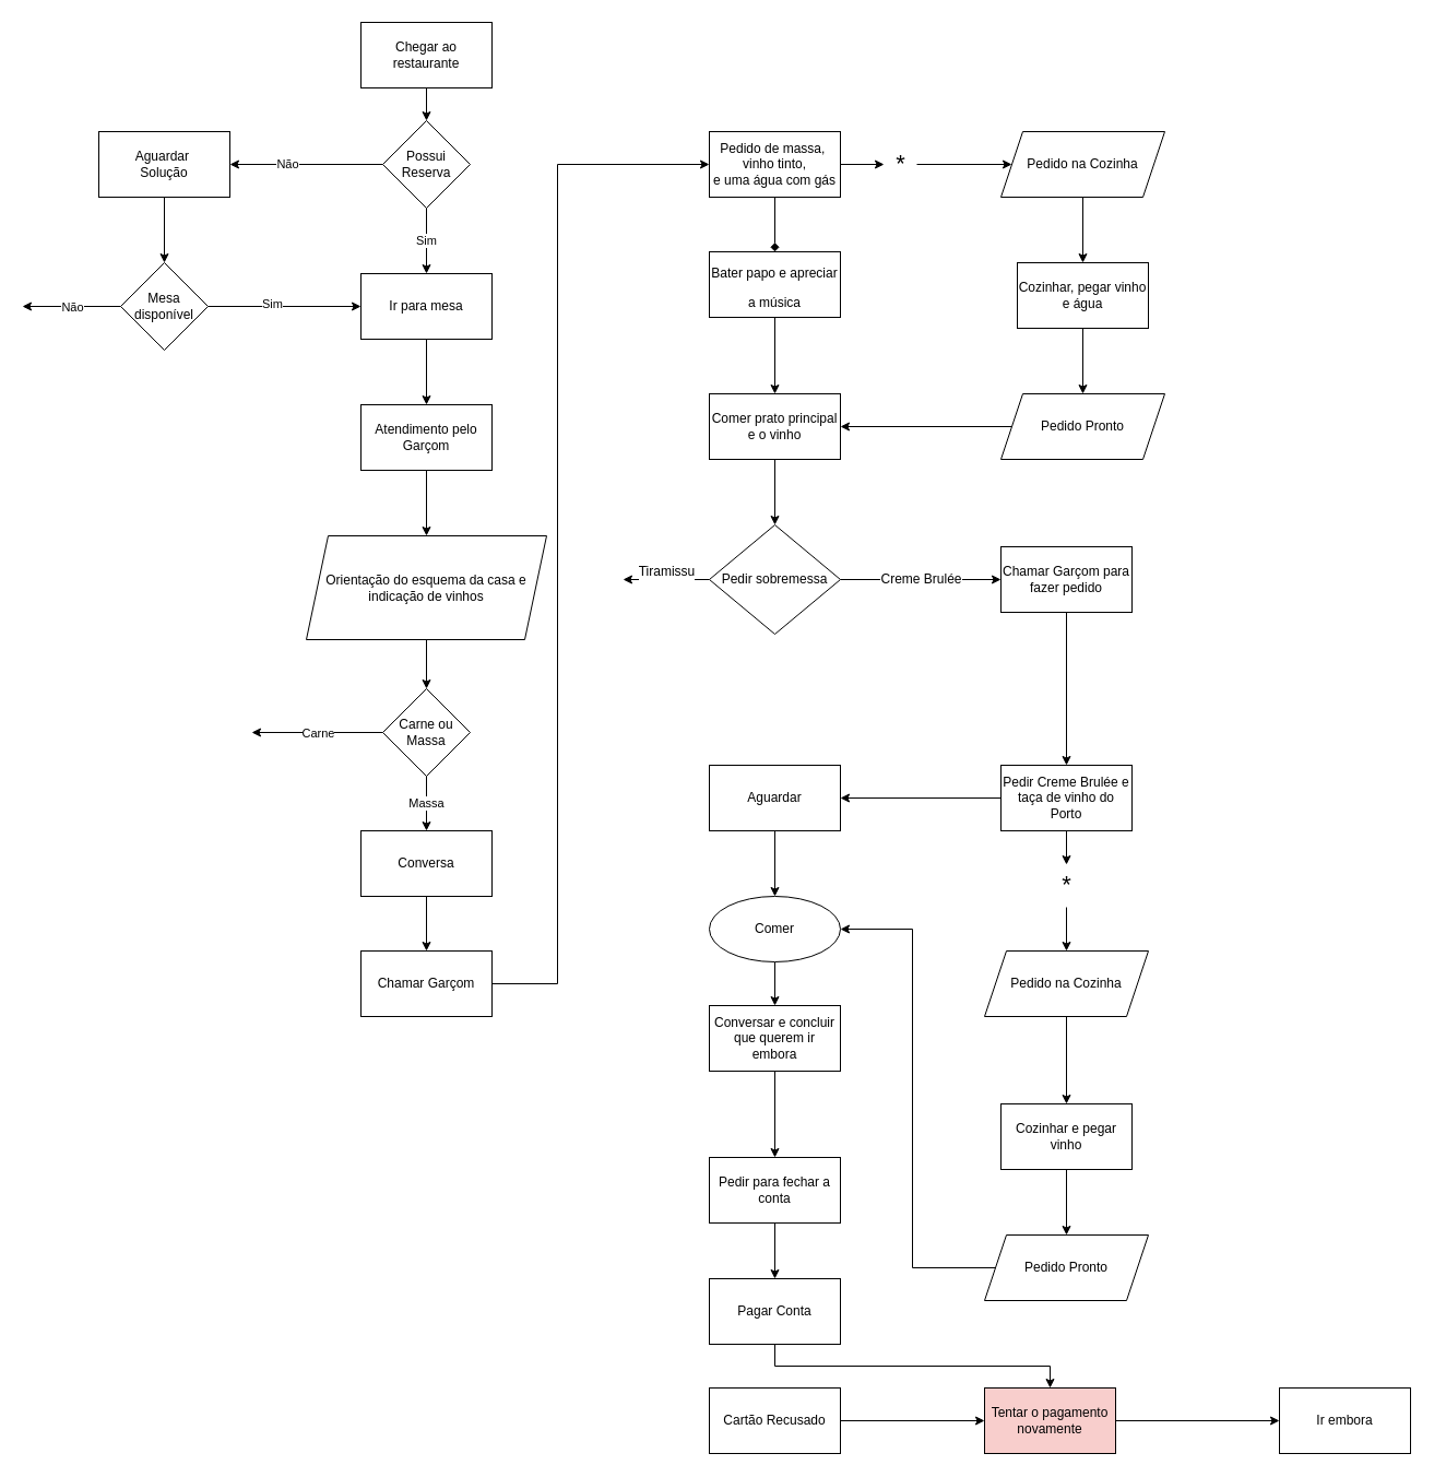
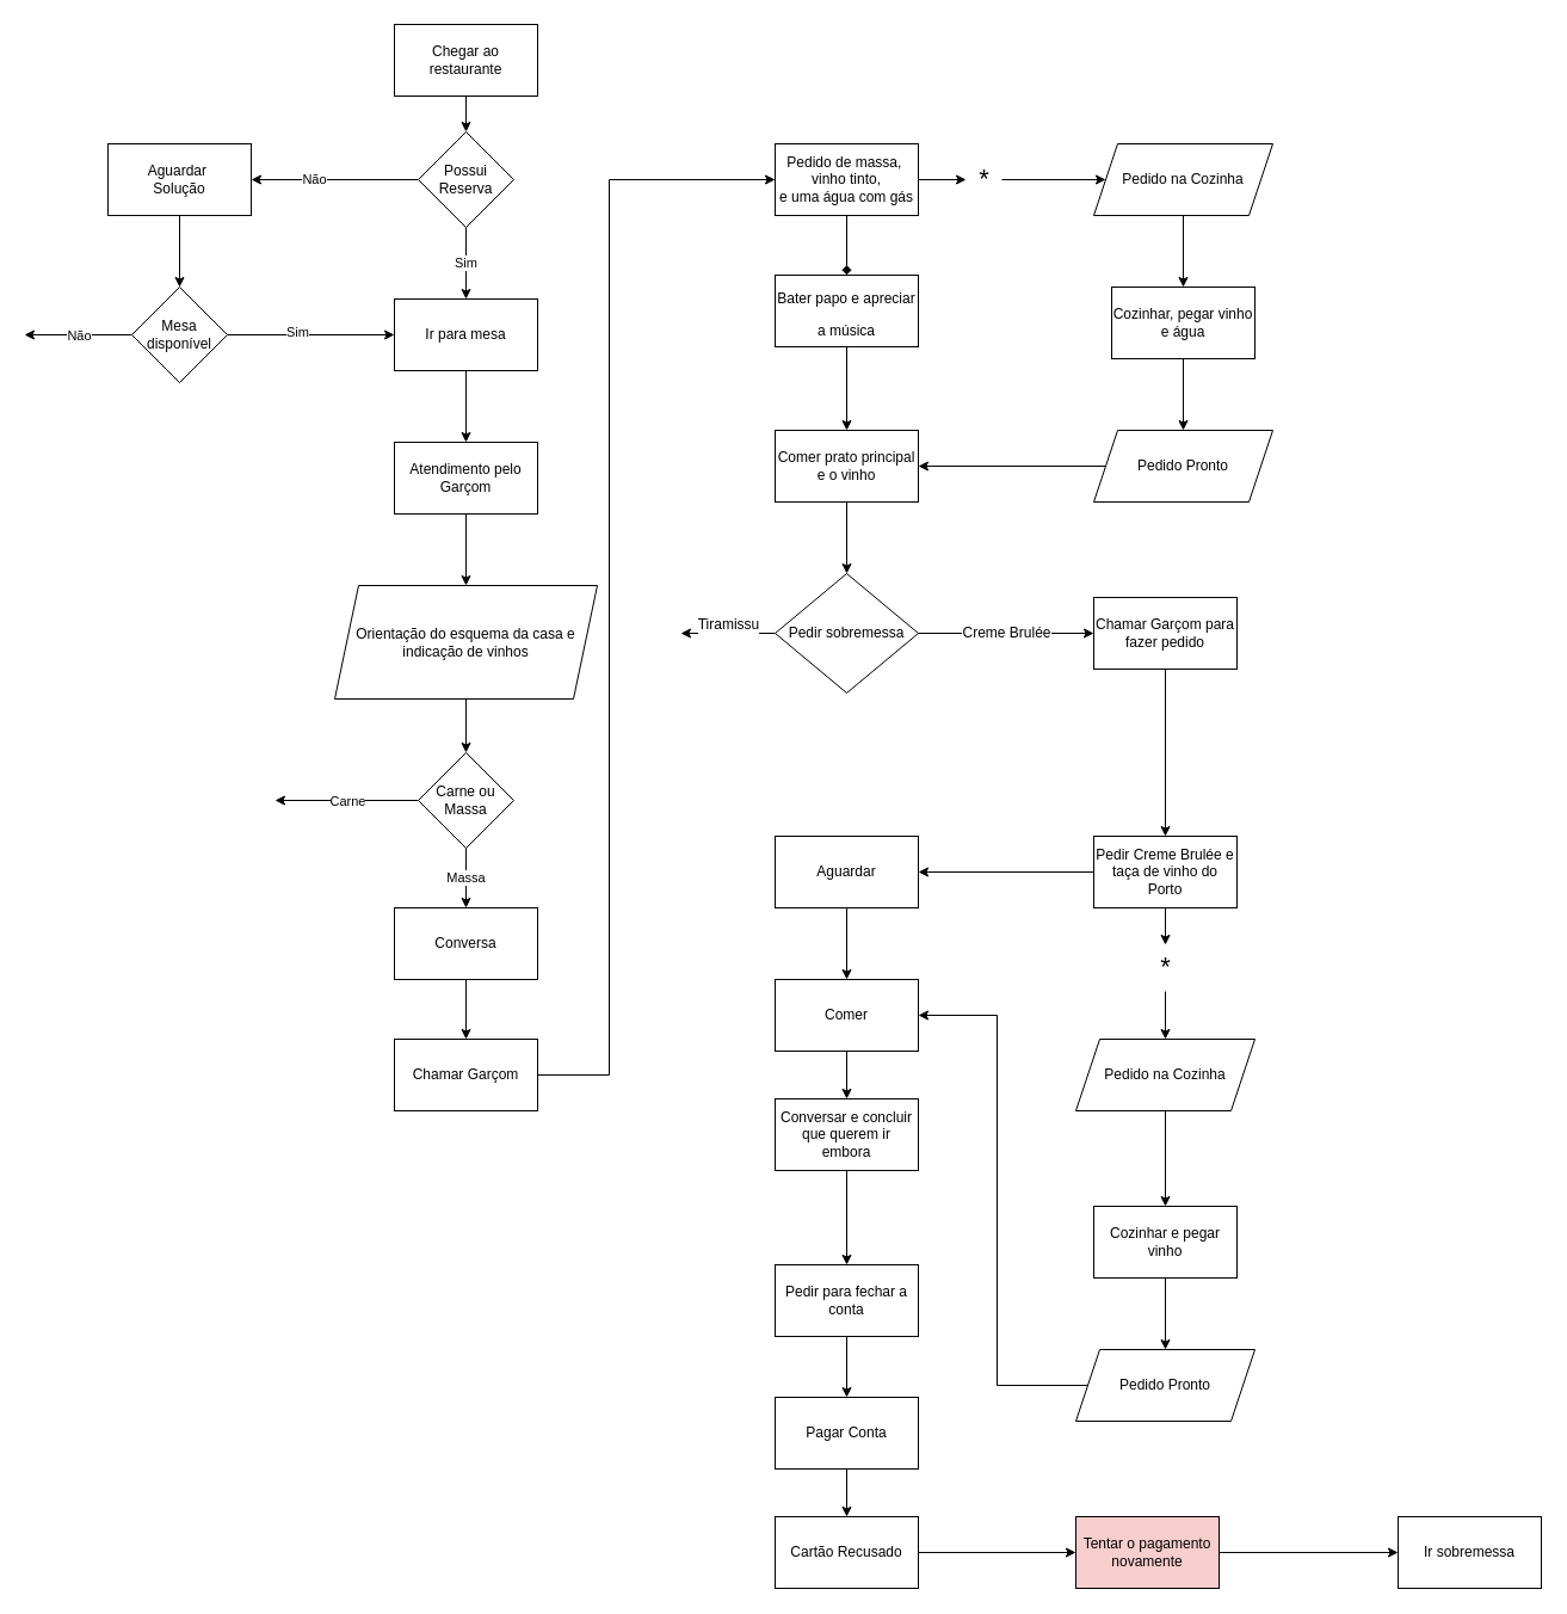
- <mxCell id="58" value="Comer" style="ellipse;whiteSpace=wrap;html=1;strokeWidth=1;fontSize=12;" vertex="1" parent="1"><mxGeometry x="649" y="820" width="120" height="60" as="geometry" /></mxCell>
+ <mxCell id="58" value="Comer" style="rounded=0;whiteSpace=wrap;html=1;strokeWidth=1;fontSize=12;" vertex="1" parent="1"><mxGeometry x="649" y="820" width="120" height="60" as="geometry" /></mxCell>
- <mxCell id="61" style="edgeStyle=orthogonalEdgeStyle;rounded=0;orthogonalLoop=1;jettySize=auto;html=1;exitX=0.5;exitY=1;exitDx=0;exitDy=0;fontSize=12;" edge="1" parent="1" source="62" target="64"><mxGeometry relative="1" as="geometry" /></mxCell>
+ <mxCell id="61" style="edgeStyle=orthogonalEdgeStyle;rounded=0;orthogonalLoop=1;jettySize=auto;html=1;exitX=0.5;exitY=1;exitDx=0;exitDy=0;entryX=0.5;entryY=0;entryDx=0;entryDy=0;fontSize=12;" edge="1" parent="1" source="62" target="66"><mxGeometry relative="1" as="geometry" /></mxCell>
- <mxCell id="67" value="Ir embora" style="rounded=0;whiteSpace=wrap;html=1;strokeWidth=1;fontSize=12;" vertex="1" parent="1"><mxGeometry x="1171" y="1270" width="120" height="60" as="geometry" /></mxCell>
+ <mxCell id="67" value="Ir sobremessa" style="rounded=0;whiteSpace=wrap;html=1;strokeWidth=1;fontSize=12;" vertex="1" parent="1"><mxGeometry x="1171" y="1270" width="120" height="60" as="geometry" /></mxCell>
